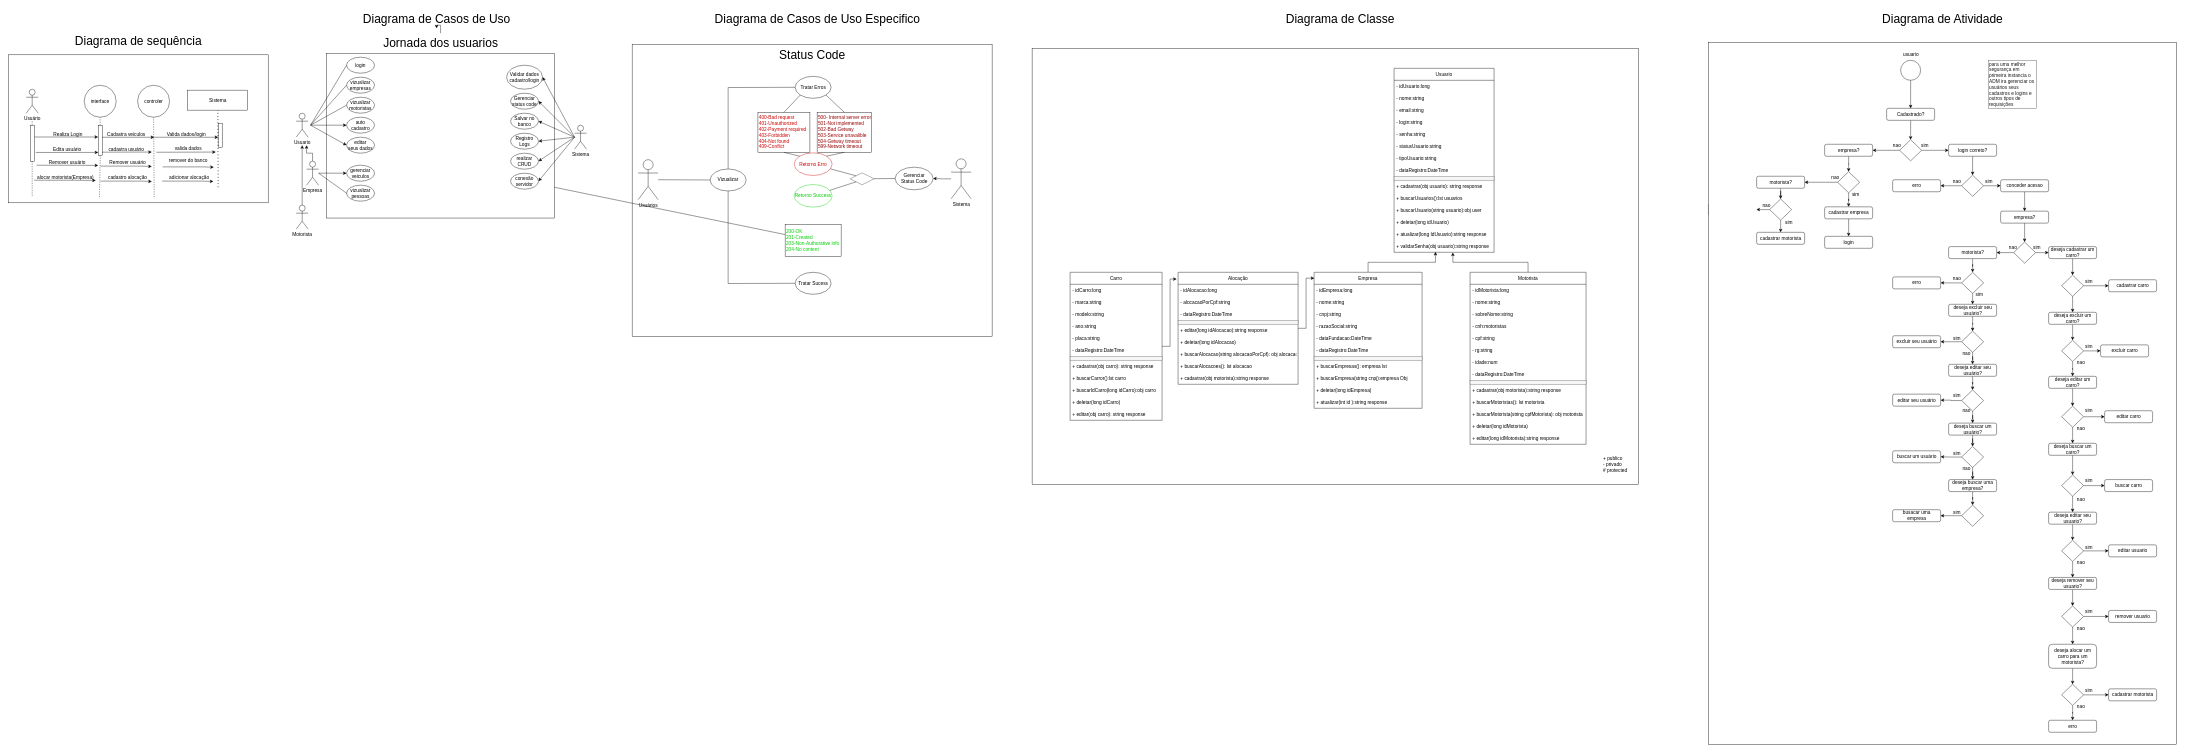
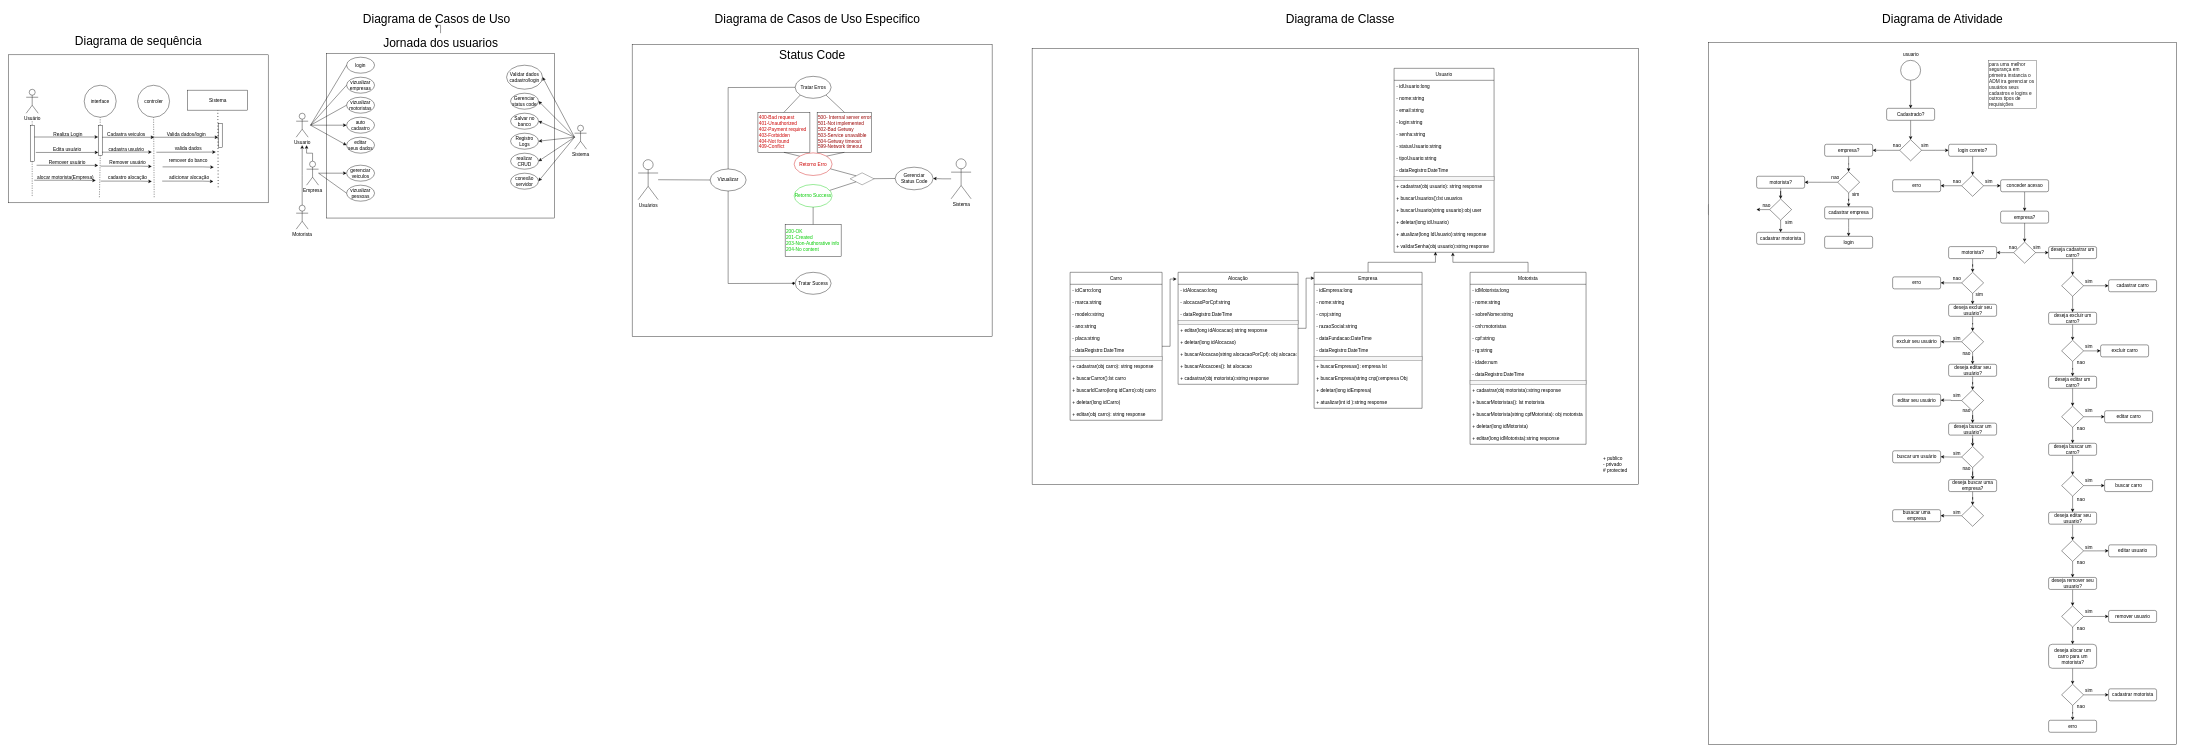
- <mxCell id="25" value="" style="endArrow=none;html=1;rounded=0;fontColor=#00CC00;" edge="1" parent="1" source="16" target="199"><mxGeometry width="50" height="50" relative="1" as="geometry"><mxPoint x="2042.5" y="690" as="sourcePoint" /><mxPoint x="2042.5" y="650" as="targetPoint" /></mxGeometry></mxCell>
+ <mxCell id="25" value="" style="endArrow=none;html=1;rounded=0;fontColor=#00CC00;" edge="1" parent="1" source="16" target="15"><mxGeometry width="50" height="50" relative="1" as="geometry"><mxPoint x="2042.5" y="690" as="sourcePoint" /><mxPoint x="2042.5" y="650" as="targetPoint" /></mxGeometry></mxCell>
- <mxCell id="26" value="" style="endArrow=none;html=1;rounded=0;entryX=0;entryY=0.5;entryDx=0;entryDy=0;startArrow=none;exitX=0.5;exitY=1;exitDx=0;exitDy=0;" edge="1" parent="1" source="6" target="19"><mxGeometry width="50" height="50" relative="1" as="geometry"><mxPoint x="1655" y="458.511" as="sourcePoint" /><mxPoint x="1785" y="459.19" as="targetPoint" /><Array as="points"><mxPoint x="1820" y="708" /></Array></mxGeometry></mxCell>
+ <mxCell id="26" value="" style="endArrow=diamond;html=1;rounded=0;entryX=0;entryY=0.5;entryDx=0;entryDy=0;startArrow=none;exitX=0.5;exitY=1;exitDx=0;exitDy=0;" edge="1" parent="1" source="6" target="19"><mxGeometry width="50" height="50" relative="1" as="geometry"><mxPoint x="1655" y="458.511" as="sourcePoint" /><mxPoint x="1785" y="459.19" as="targetPoint" /><Array as="points"><mxPoint x="1820" y="708" /></Array></mxGeometry></mxCell>
